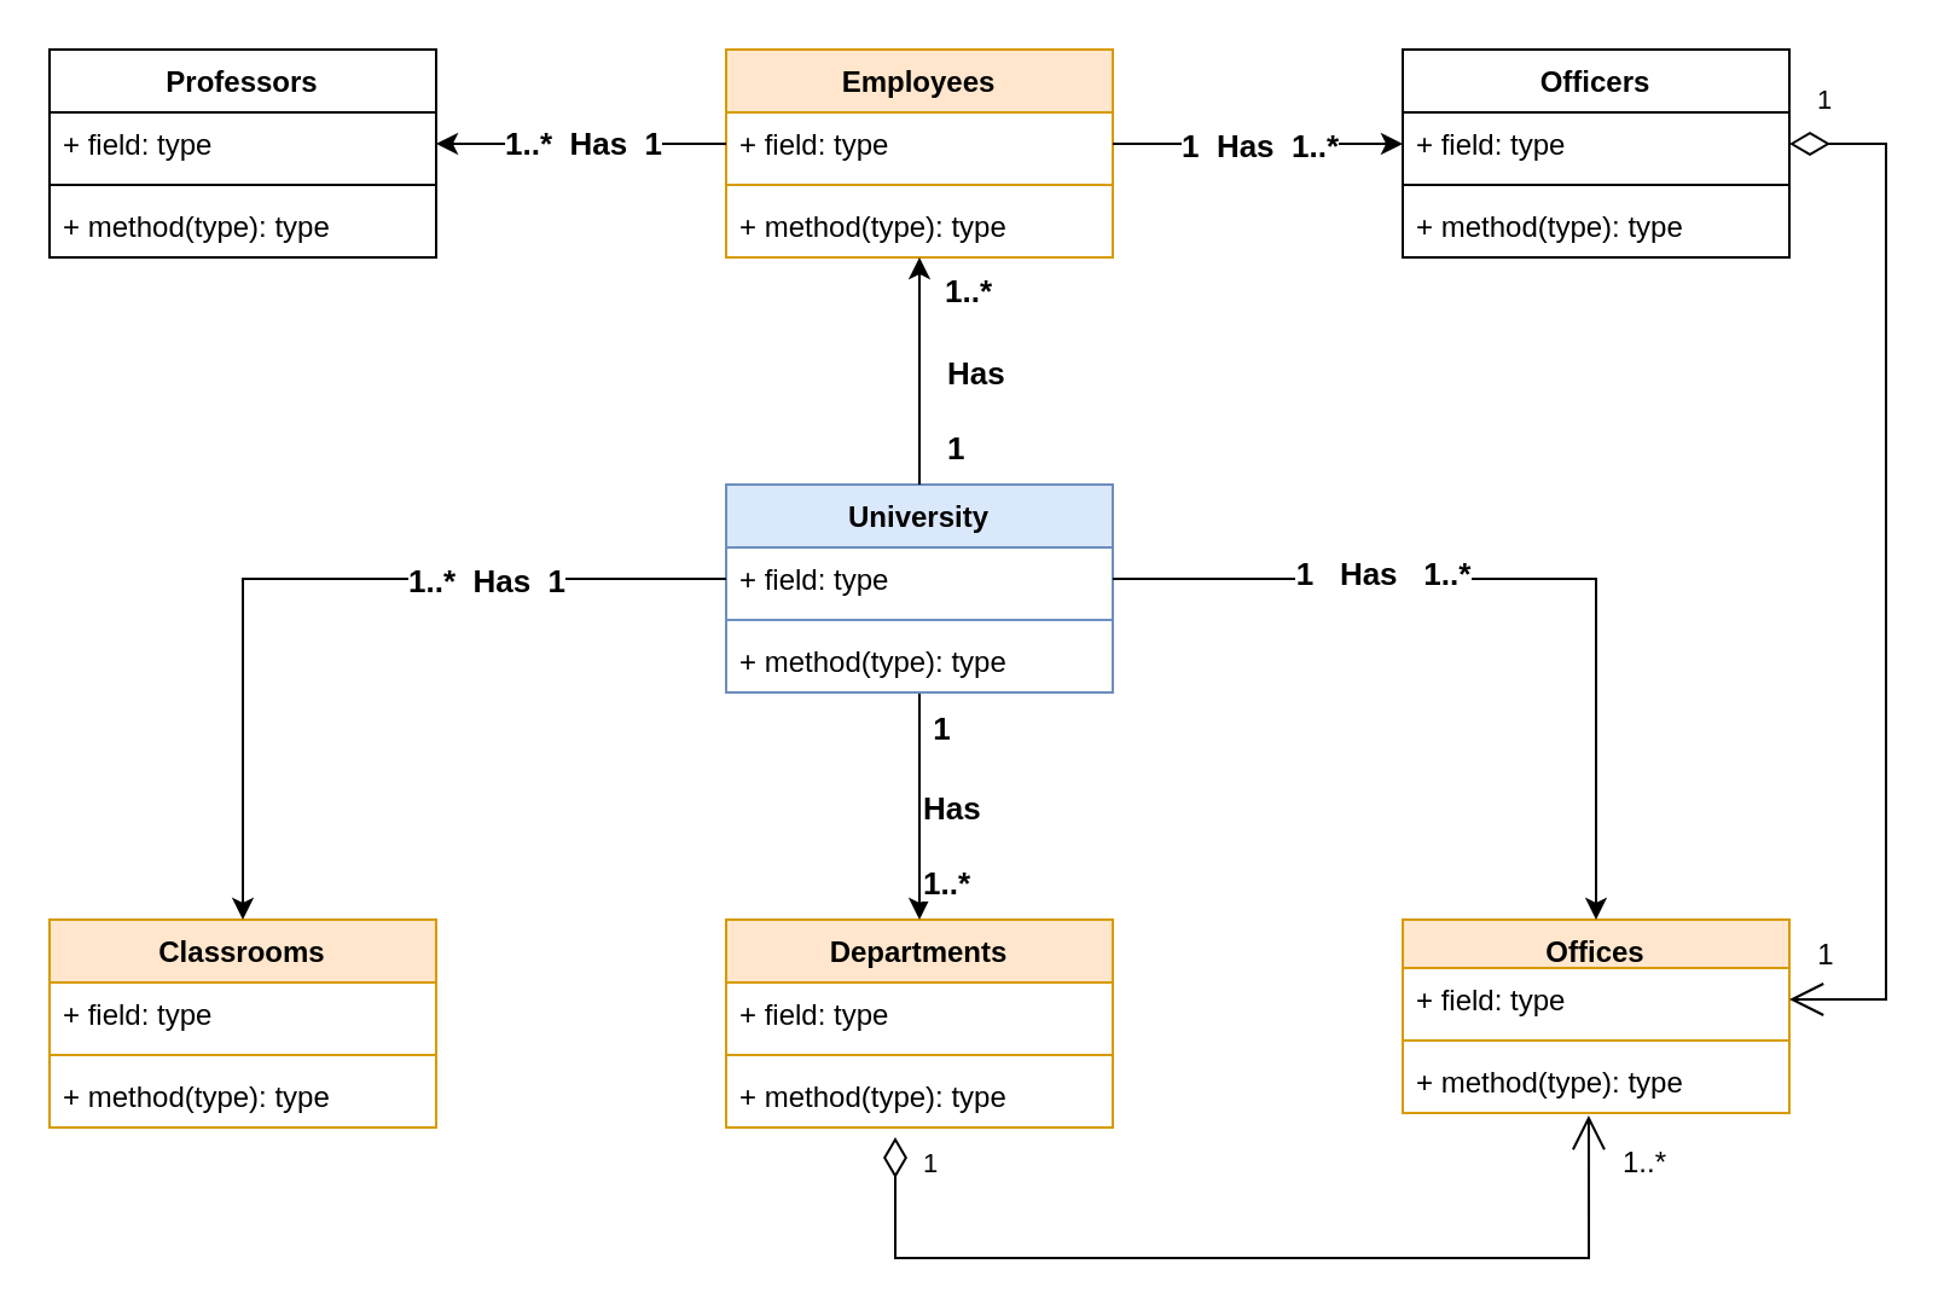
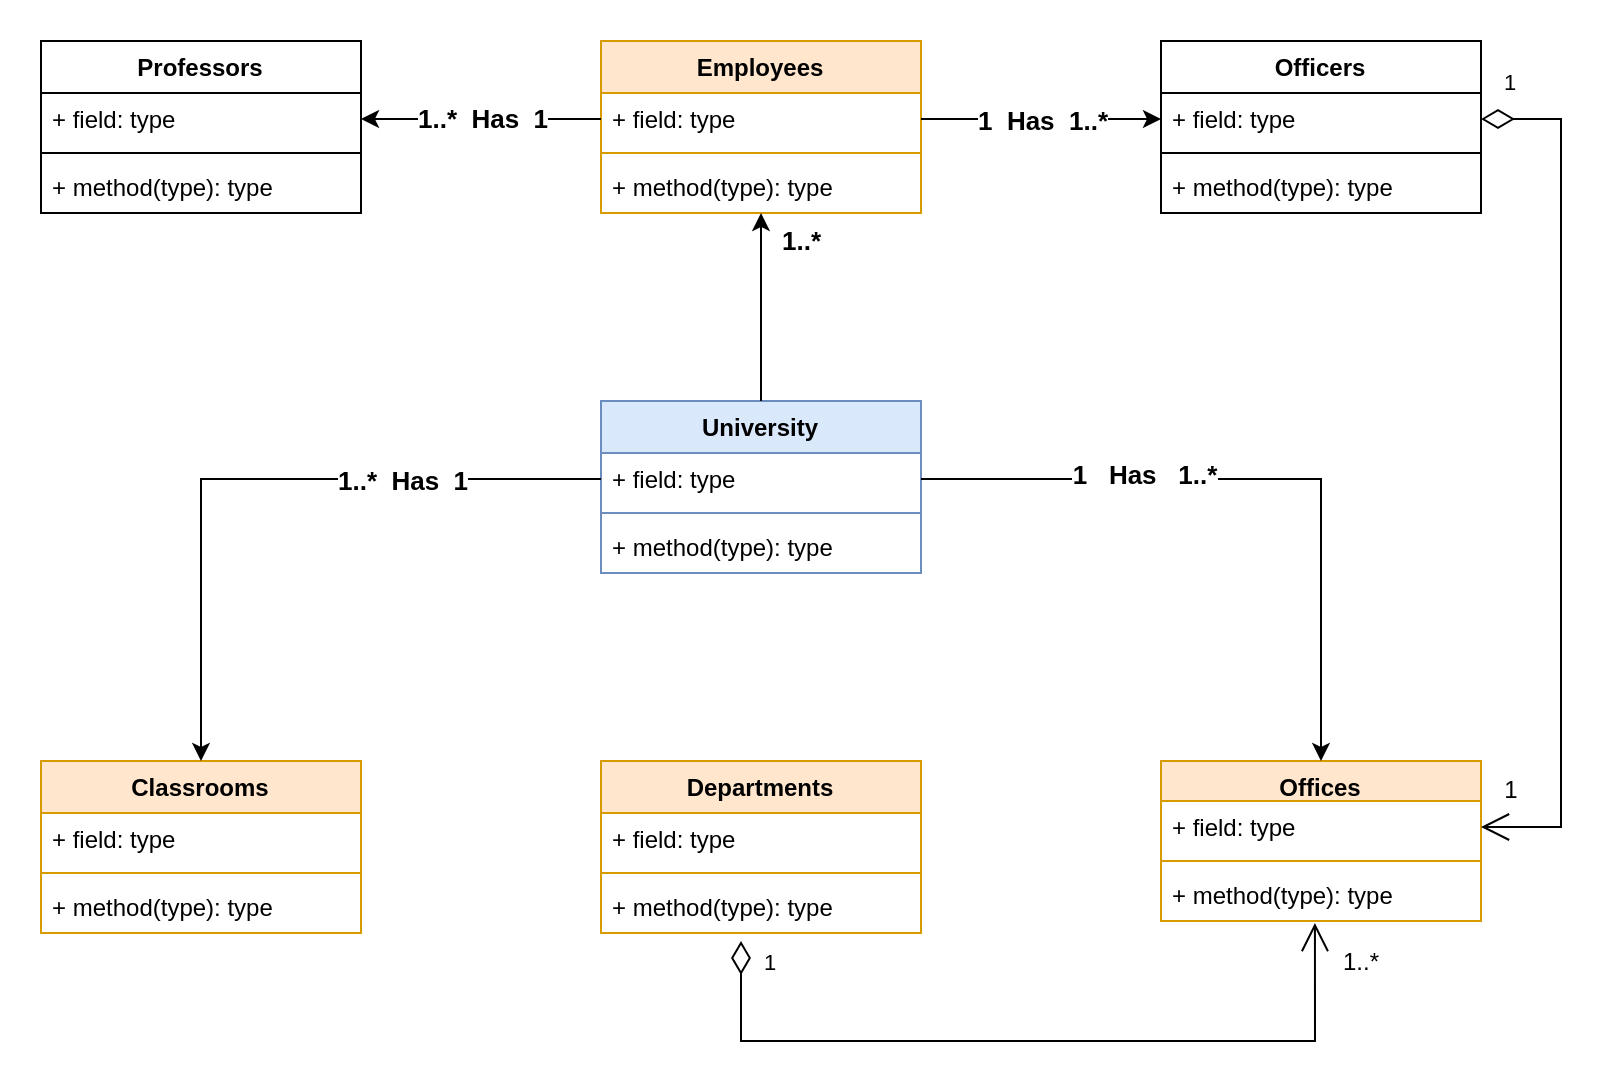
- <mxCell id="39" value="&lt;span style=&quot;color: rgb(0, 0, 0); font-family: Helvetica; font-size: 13px; font-style: normal; font-variant-ligatures: normal; font-variant-caps: normal; font-weight: 700; letter-spacing: normal; orphans: 2; text-align: center; text-indent: 0px; text-transform: none; widows: 2; word-spacing: 0px; -webkit-text-stroke-width: 0px; white-space: nowrap; background-color: rgb(255, 255, 255); text-decoration-thickness: initial; text-decoration-style: initial; text-decoration-color: initial; display: inline !important; float: none;&quot;&gt;Has&amp;nbsp;&lt;/span&gt;&lt;div&gt;&lt;span style=&quot;color: rgb(0, 0, 0); font-family: Helvetica; font-size: 13px; font-style: normal; font-variant-ligatures: normal; font-variant-caps: normal; font-weight: 700; letter-spacing: normal; orphans: 2; text-align: center; text-indent: 0px; text-transform: none; widows: 2; word-spacing: 0px; -webkit-text-stroke-width: 0px; white-space: nowrap; background-color: rgb(255, 255, 255); text-decoration-thickness: initial; text-decoration-style: initial; text-decoration-color: initial; display: inline !important; float: none;&quot;&gt;&lt;br&gt;&lt;/span&gt;&lt;/div&gt;&lt;div&gt;&lt;span style=&quot;color: rgb(0, 0, 0); font-family: Helvetica; font-size: 13px; font-style: normal; font-variant-ligatures: normal; font-variant-caps: normal; font-weight: 700; letter-spacing: normal; orphans: 2; text-align: center; text-indent: 0px; text-transform: none; widows: 2; word-spacing: 0px; -webkit-text-stroke-width: 0px; white-space: nowrap; background-color: rgb(255, 255, 255); text-decoration-thickness: initial; text-decoration-style: initial; text-decoration-color: initial; display: inline !important; float: none;&quot;&gt;1&lt;/span&gt;&lt;/div&gt;" style="text;whiteSpace=wrap;html=1;" vertex="1" parent="1"><mxGeometry x="390" y="140" width="80" height="40" as="geometry" /></mxCell>
- <mxCell id="18" style="edgeStyle=orthogonalEdgeStyle;rounded=0;orthogonalLoop=1;jettySize=auto;html=1;" edge="1" parent="1" source="20" target="10"><mxGeometry relative="1" as="geometry" /></mxCell>
- <mxCell id="19" value="1&amp;nbsp;" style="edgeLabel;html=1;align=center;verticalAlign=middle;resizable=0;points=[];fontSize=13;fontStyle=1;horizontal=1;" vertex="1" connectable="0" parent="18"><mxGeometry x="-0.192" y="4" relative="1" as="geometry"><mxPoint x="6" y="-24" as="offset" /></mxGeometry></mxCell>
- <mxCell id="34" value="&lt;span style=&quot;color: rgb(0, 0, 0); font-family: Helvetica; font-size: 13px; font-style: normal; font-variant-ligatures: normal; font-variant-caps: normal; font-weight: 700; letter-spacing: normal; orphans: 2; text-align: center; text-indent: 0px; text-transform: none; widows: 2; word-spacing: 0px; -webkit-text-stroke-width: 0px; white-space: nowrap; background-color: rgb(255, 255, 255); text-decoration-thickness: initial; text-decoration-style: initial; text-decoration-color: initial; display: inline !important; float: none;&quot;&gt;Has&amp;nbsp;&lt;/span&gt;&lt;div&gt;&lt;span style=&quot;color: rgb(0, 0, 0); font-family: Helvetica; font-size: 13px; font-style: normal; font-variant-ligatures: normal; font-variant-caps: normal; font-weight: 700; letter-spacing: normal; orphans: 2; text-align: center; text-indent: 0px; text-transform: none; widows: 2; word-spacing: 0px; -webkit-text-stroke-width: 0px; white-space: nowrap; background-color: rgb(255, 255, 255); text-decoration-thickness: initial; text-decoration-style: initial; text-decoration-color: initial; display: inline !important; float: none;&quot;&gt;&lt;br&gt;&lt;/span&gt;&lt;/div&gt;&lt;div&gt;&lt;span style=&quot;color: rgb(0, 0, 0); font-family: Helvetica; font-size: 13px; font-style: normal; font-variant-ligatures: normal; font-variant-caps: normal; font-weight: 700; letter-spacing: normal; orphans: 2; text-align: center; text-indent: 0px; text-transform: none; widows: 2; word-spacing: 0px; -webkit-text-stroke-width: 0px; white-space: nowrap; background-color: rgb(255, 255, 255); text-decoration-thickness: initial; text-decoration-style: initial; text-decoration-color: initial; display: inline !important; float: none;&quot;&gt;1..*&lt;/span&gt;&lt;/div&gt;" style="text;whiteSpace=wrap;html=1;" vertex="1" parent="1"><mxGeometry x="380" y="320" width="80" height="40" as="geometry" /></mxCell>
